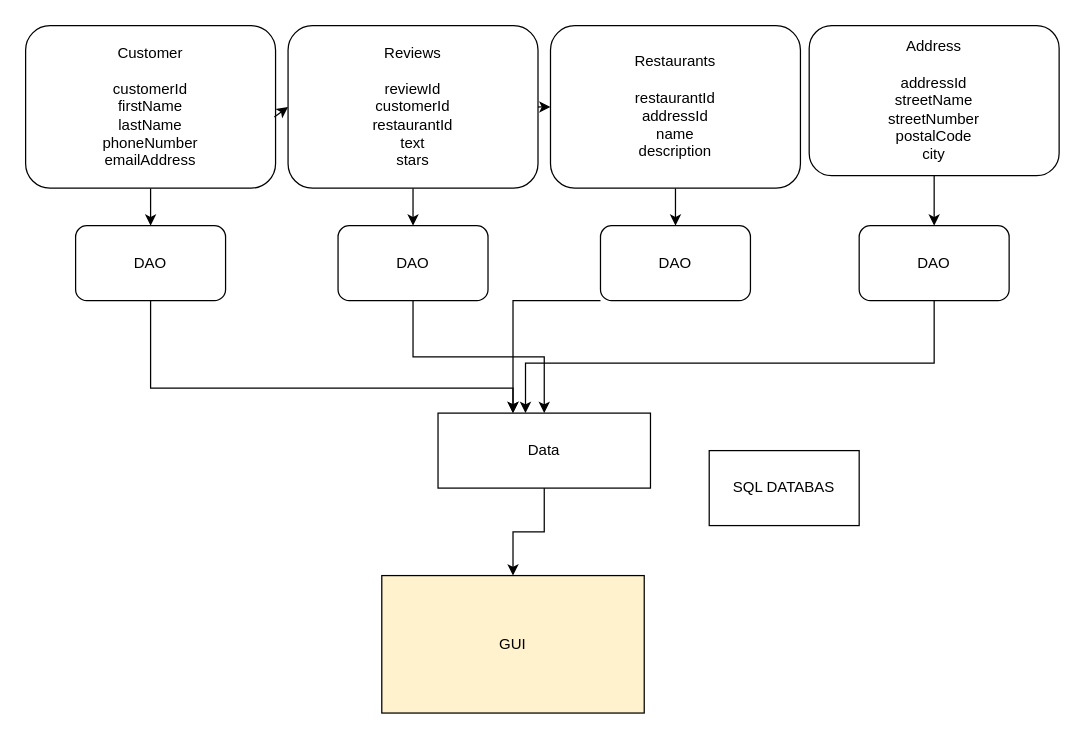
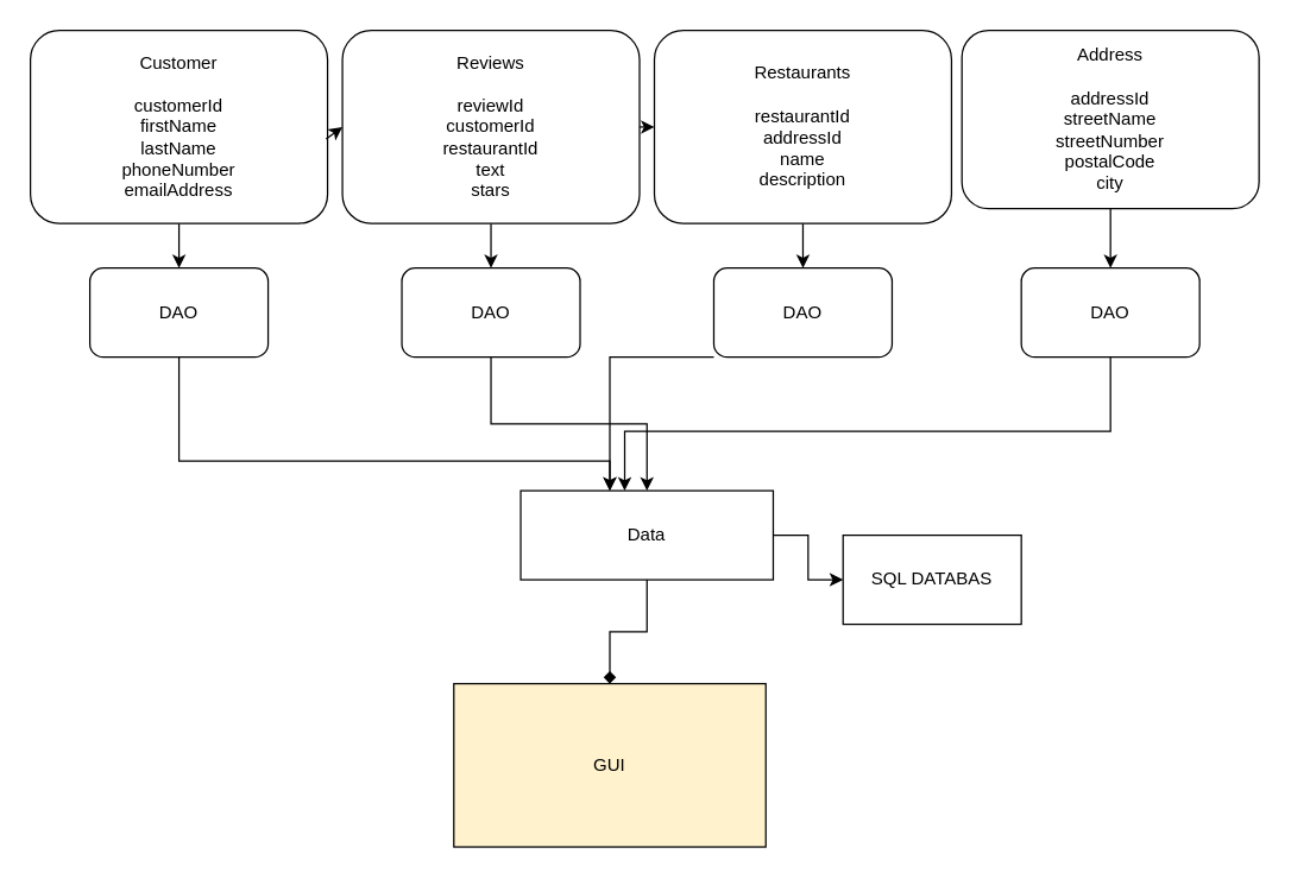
+ <mxCell id="21" value="" style="edgeStyle=orthogonalEdgeStyle;rounded=0;orthogonalLoop=1;jettySize=auto;html=1;" edge="1" parent="1" source="23" target="24"><mxGeometry relative="1" as="geometry" /></mxCell>
- <mxCell id="22" value="" style="edgeStyle=orthogonalEdgeStyle;rounded=0;orthogonalLoop=1;jettySize=auto;html=1;" edge="1" parent="1" source="23" target="20"><mxGeometry relative="1" as="geometry" /></mxCell>
+ <mxCell id="22" value="" style="edgeStyle=orthogonalEdgeStyle;rounded=0;orthogonalLoop=1;jettySize=auto;html=1;endArrow=diamond;" edge="1" parent="1" source="23" target="20"><mxGeometry relative="1" as="geometry" /></mxCell>
